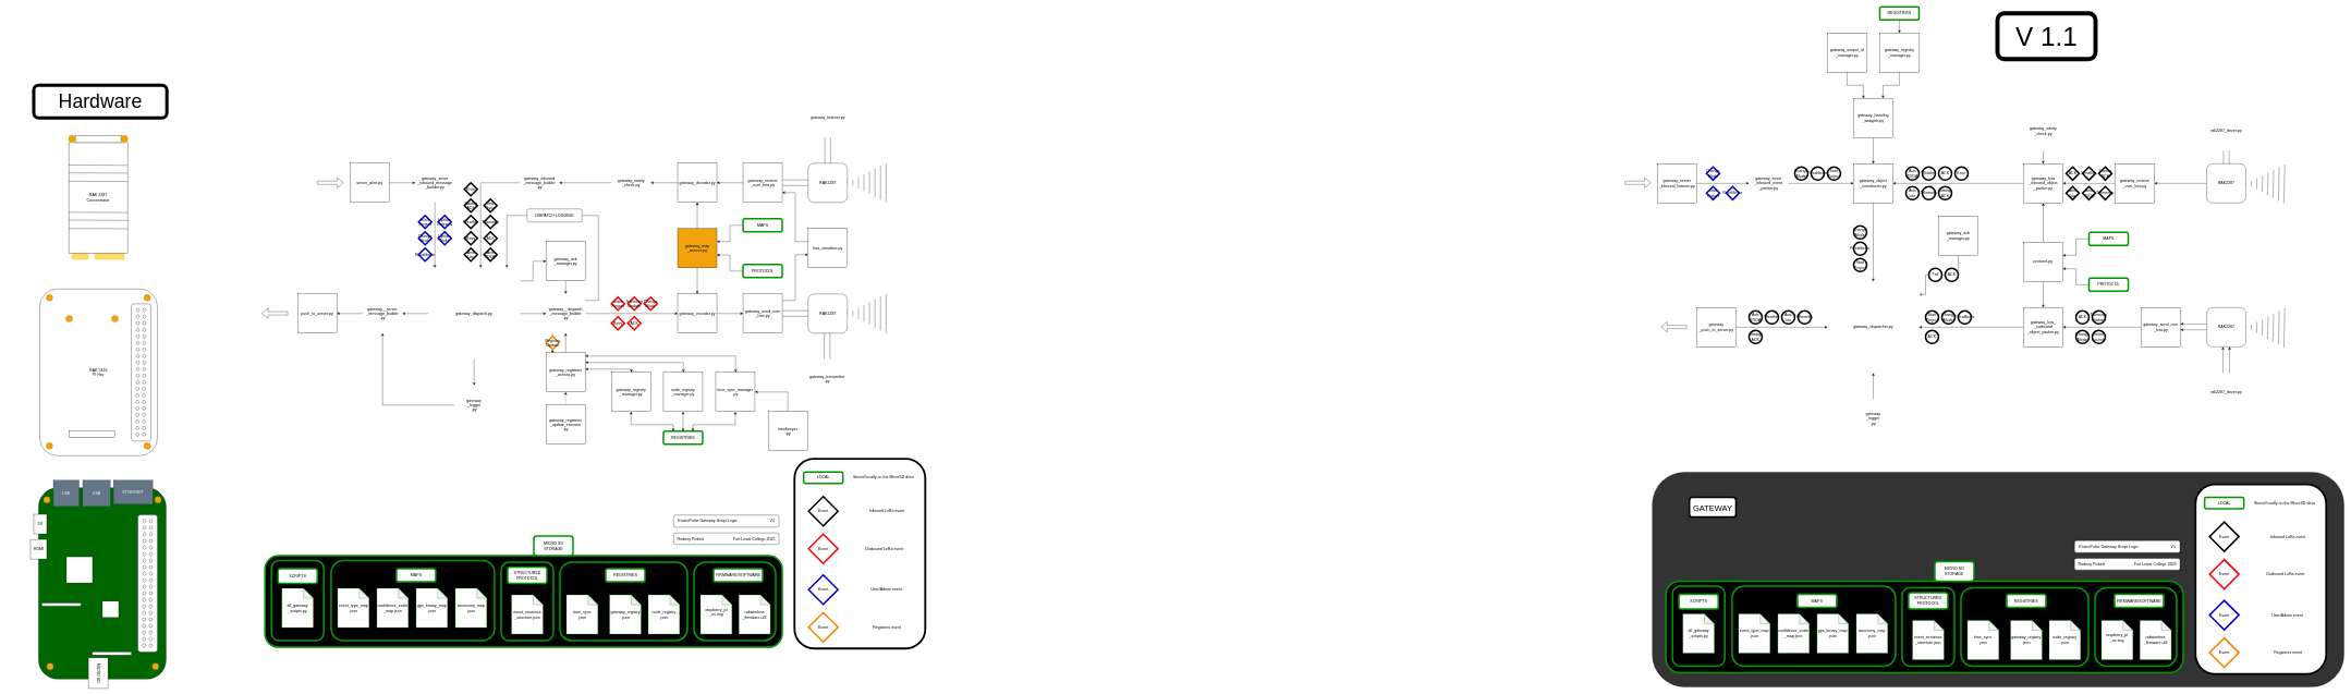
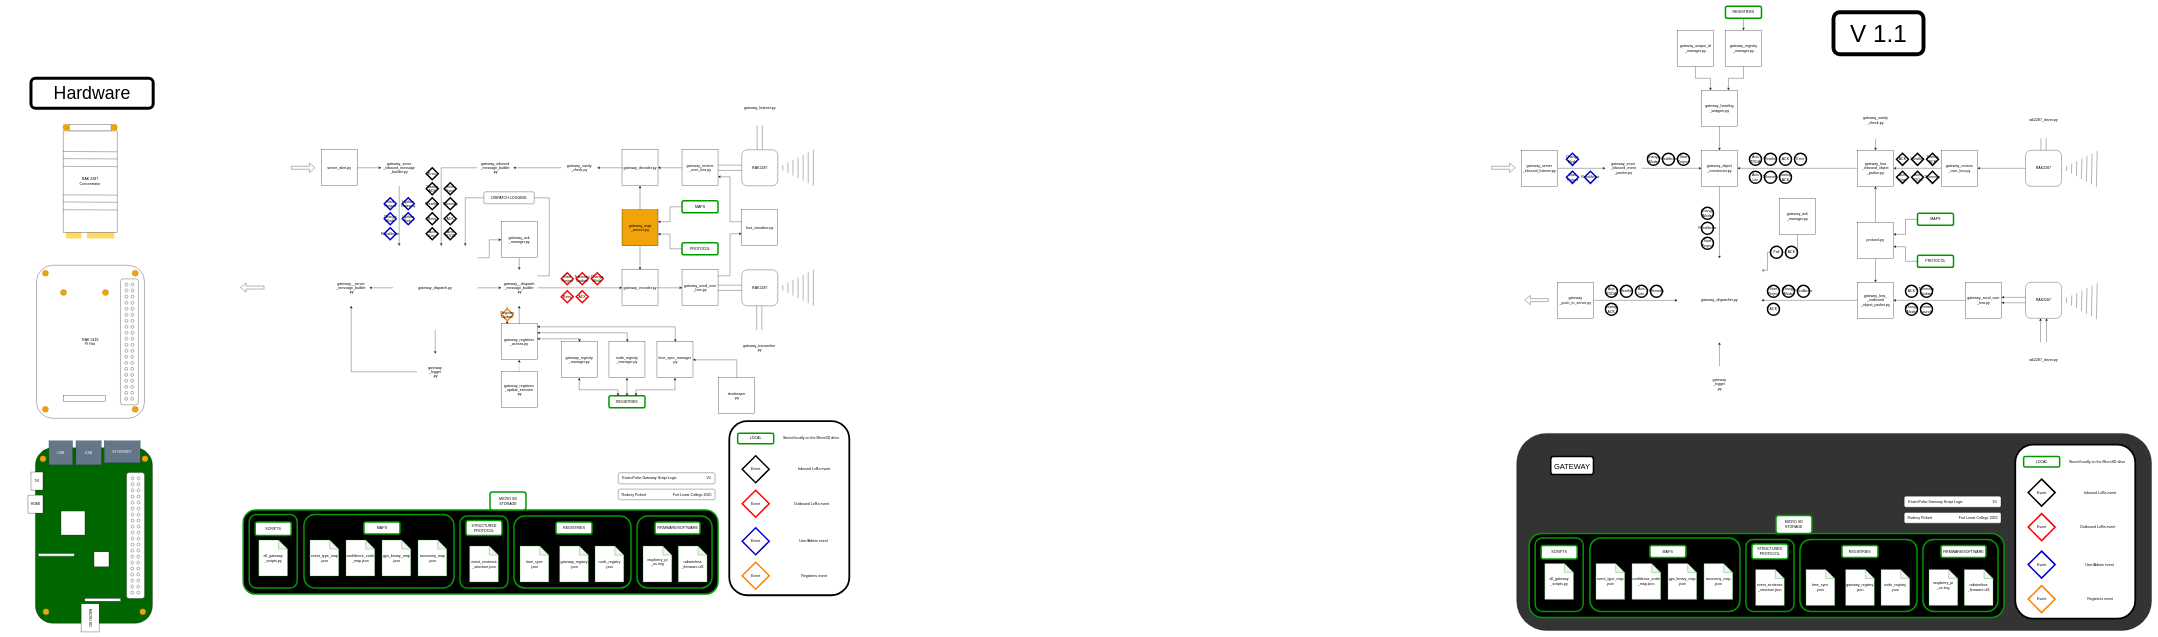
- <mxCell id="19" value="push_to_server.py" style="whiteSpace=wrap;html=1;aspect=fixed;strokeColor=default;" parent="1" vertex="1"><mxGeometry x="910" y="898.18" width="120" height="120" as="geometry" /></mxCell>
- <mxCell id="90" style="edgeStyle=orthogonalEdgeStyle;rounded=0;orthogonalLoop=1;jettySize=auto;html=1;entryX=1;entryY=0.5;entryDx=0;entryDy=0;" parent="1" source="91" target="19" edge="1"><mxGeometry relative="1" as="geometry" /></mxCell>
- <mxCell id="131" value="timekeeper&lt;br&gt;.py" style="whiteSpace=wrap;html=1;aspect=fixed;" parent="1" vertex="1"><mxGeometry x="2350" y="1258.18" width="120" height="120" as="geometry" /></mxCell>
+ <mxCell id="131" value="timekeeper&lt;br&gt;.py" style="whiteSpace=wrap;html=1;aspect=fixed;" parent="1" vertex="1"><mxGeometry x="2395" y="1258.18" width="120" height="120" as="geometry" /></mxCell>
